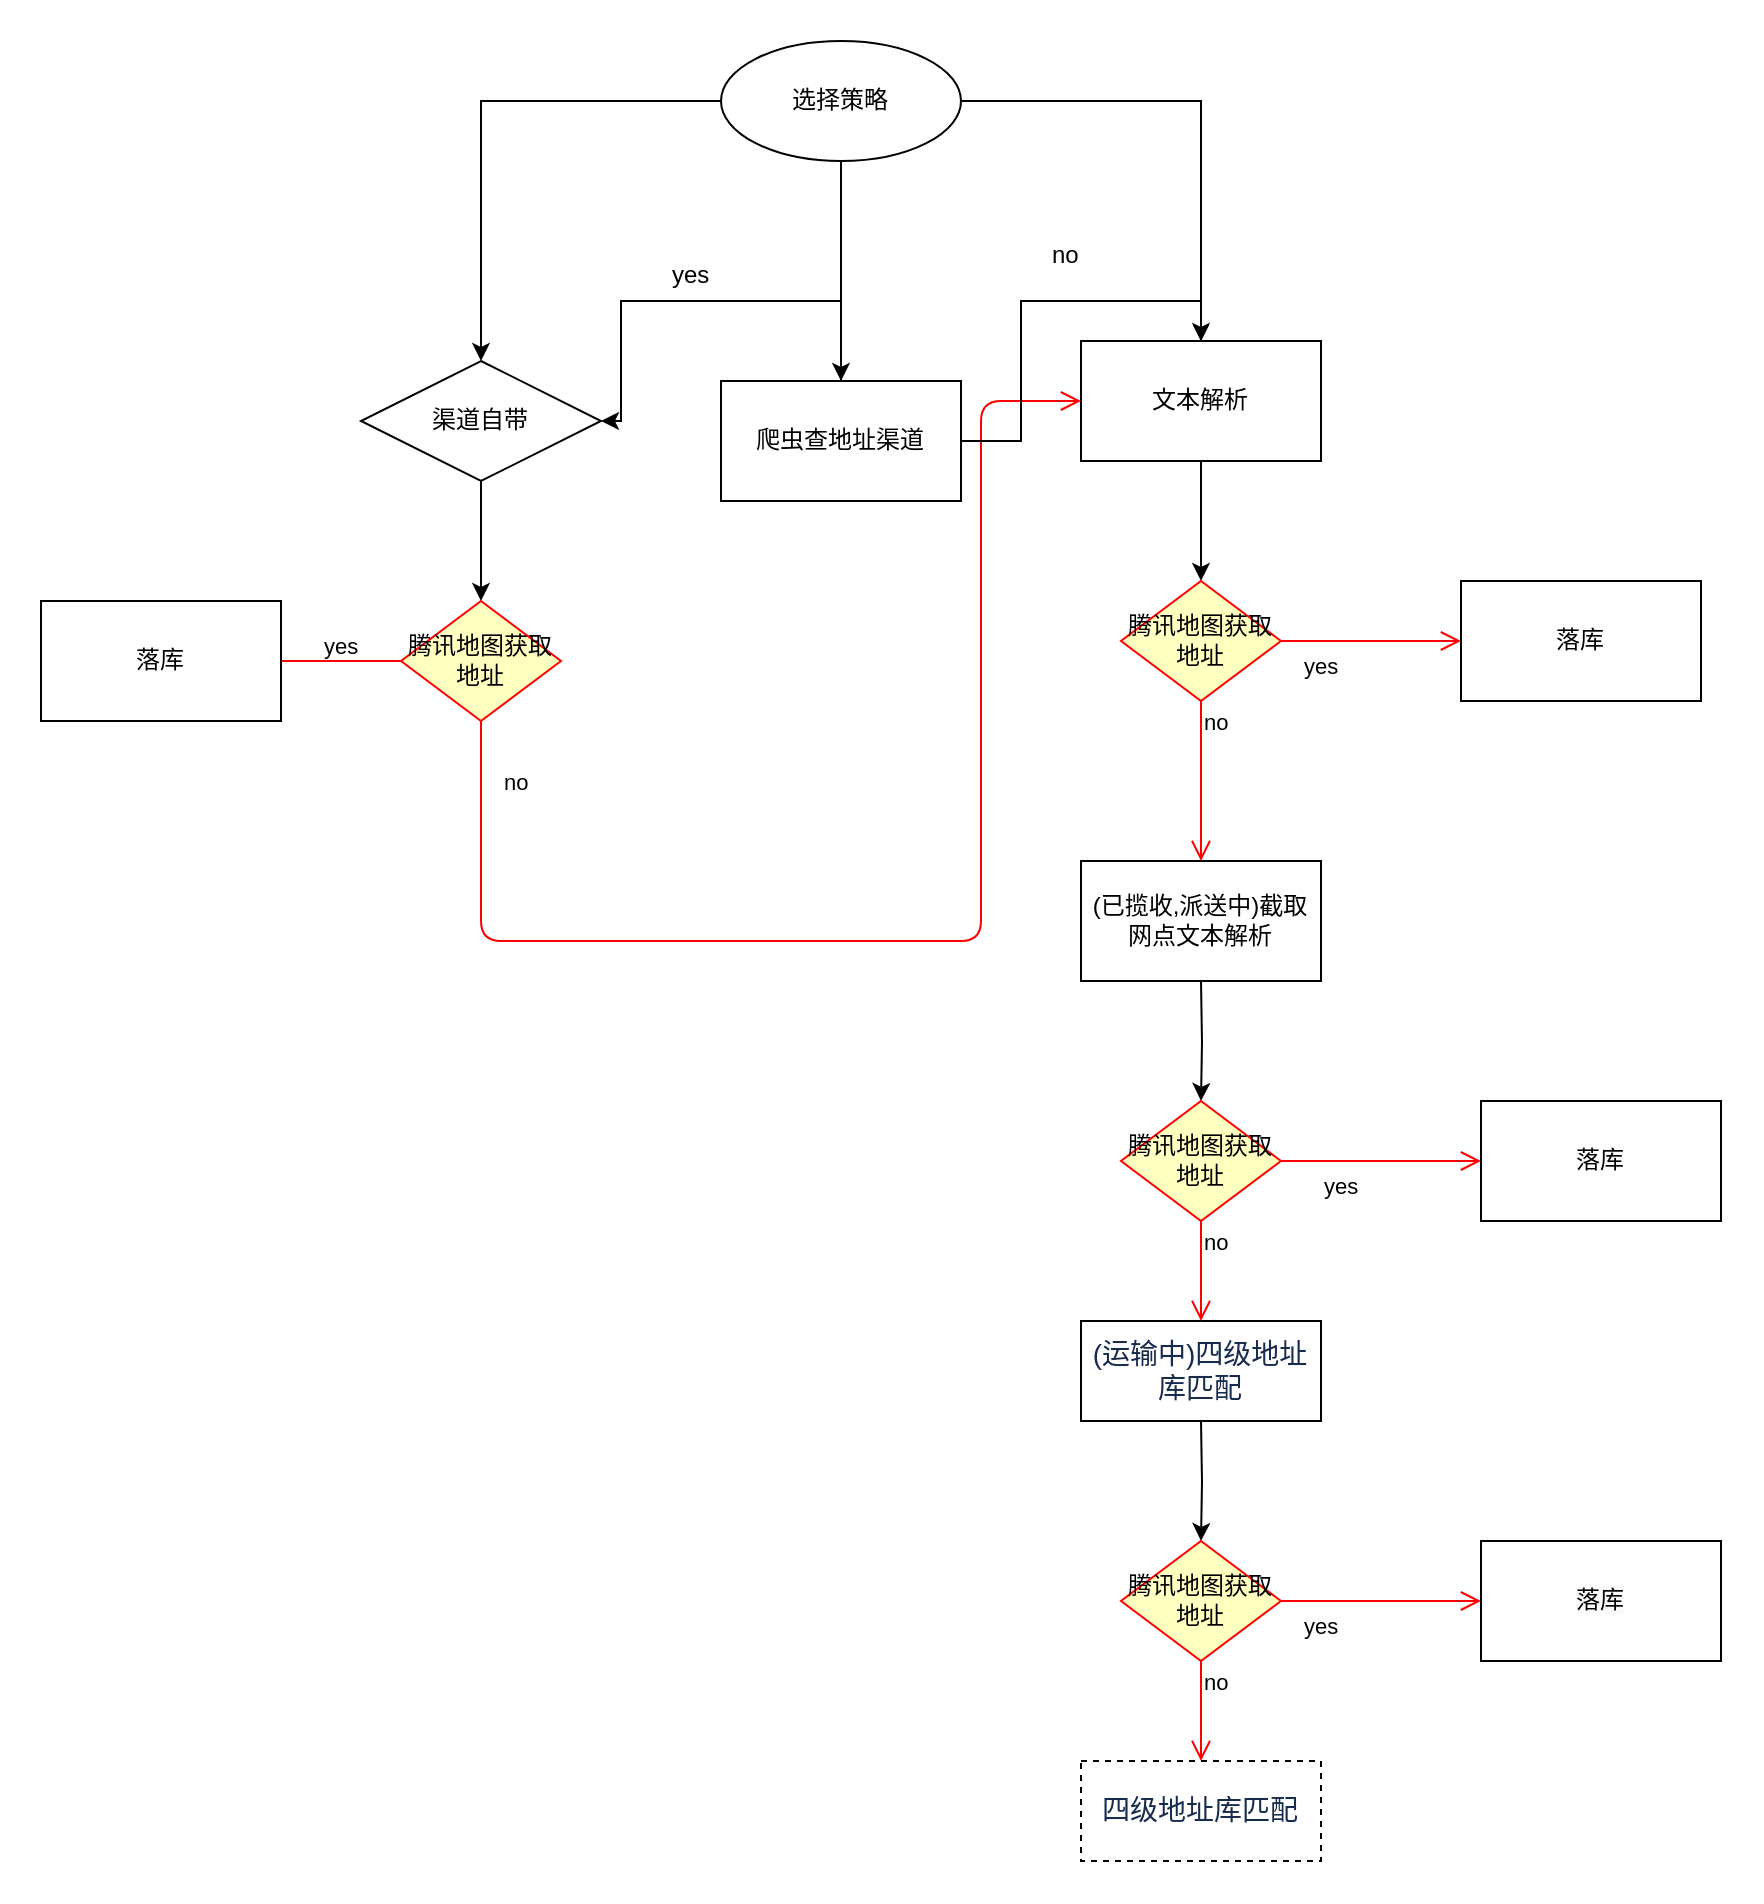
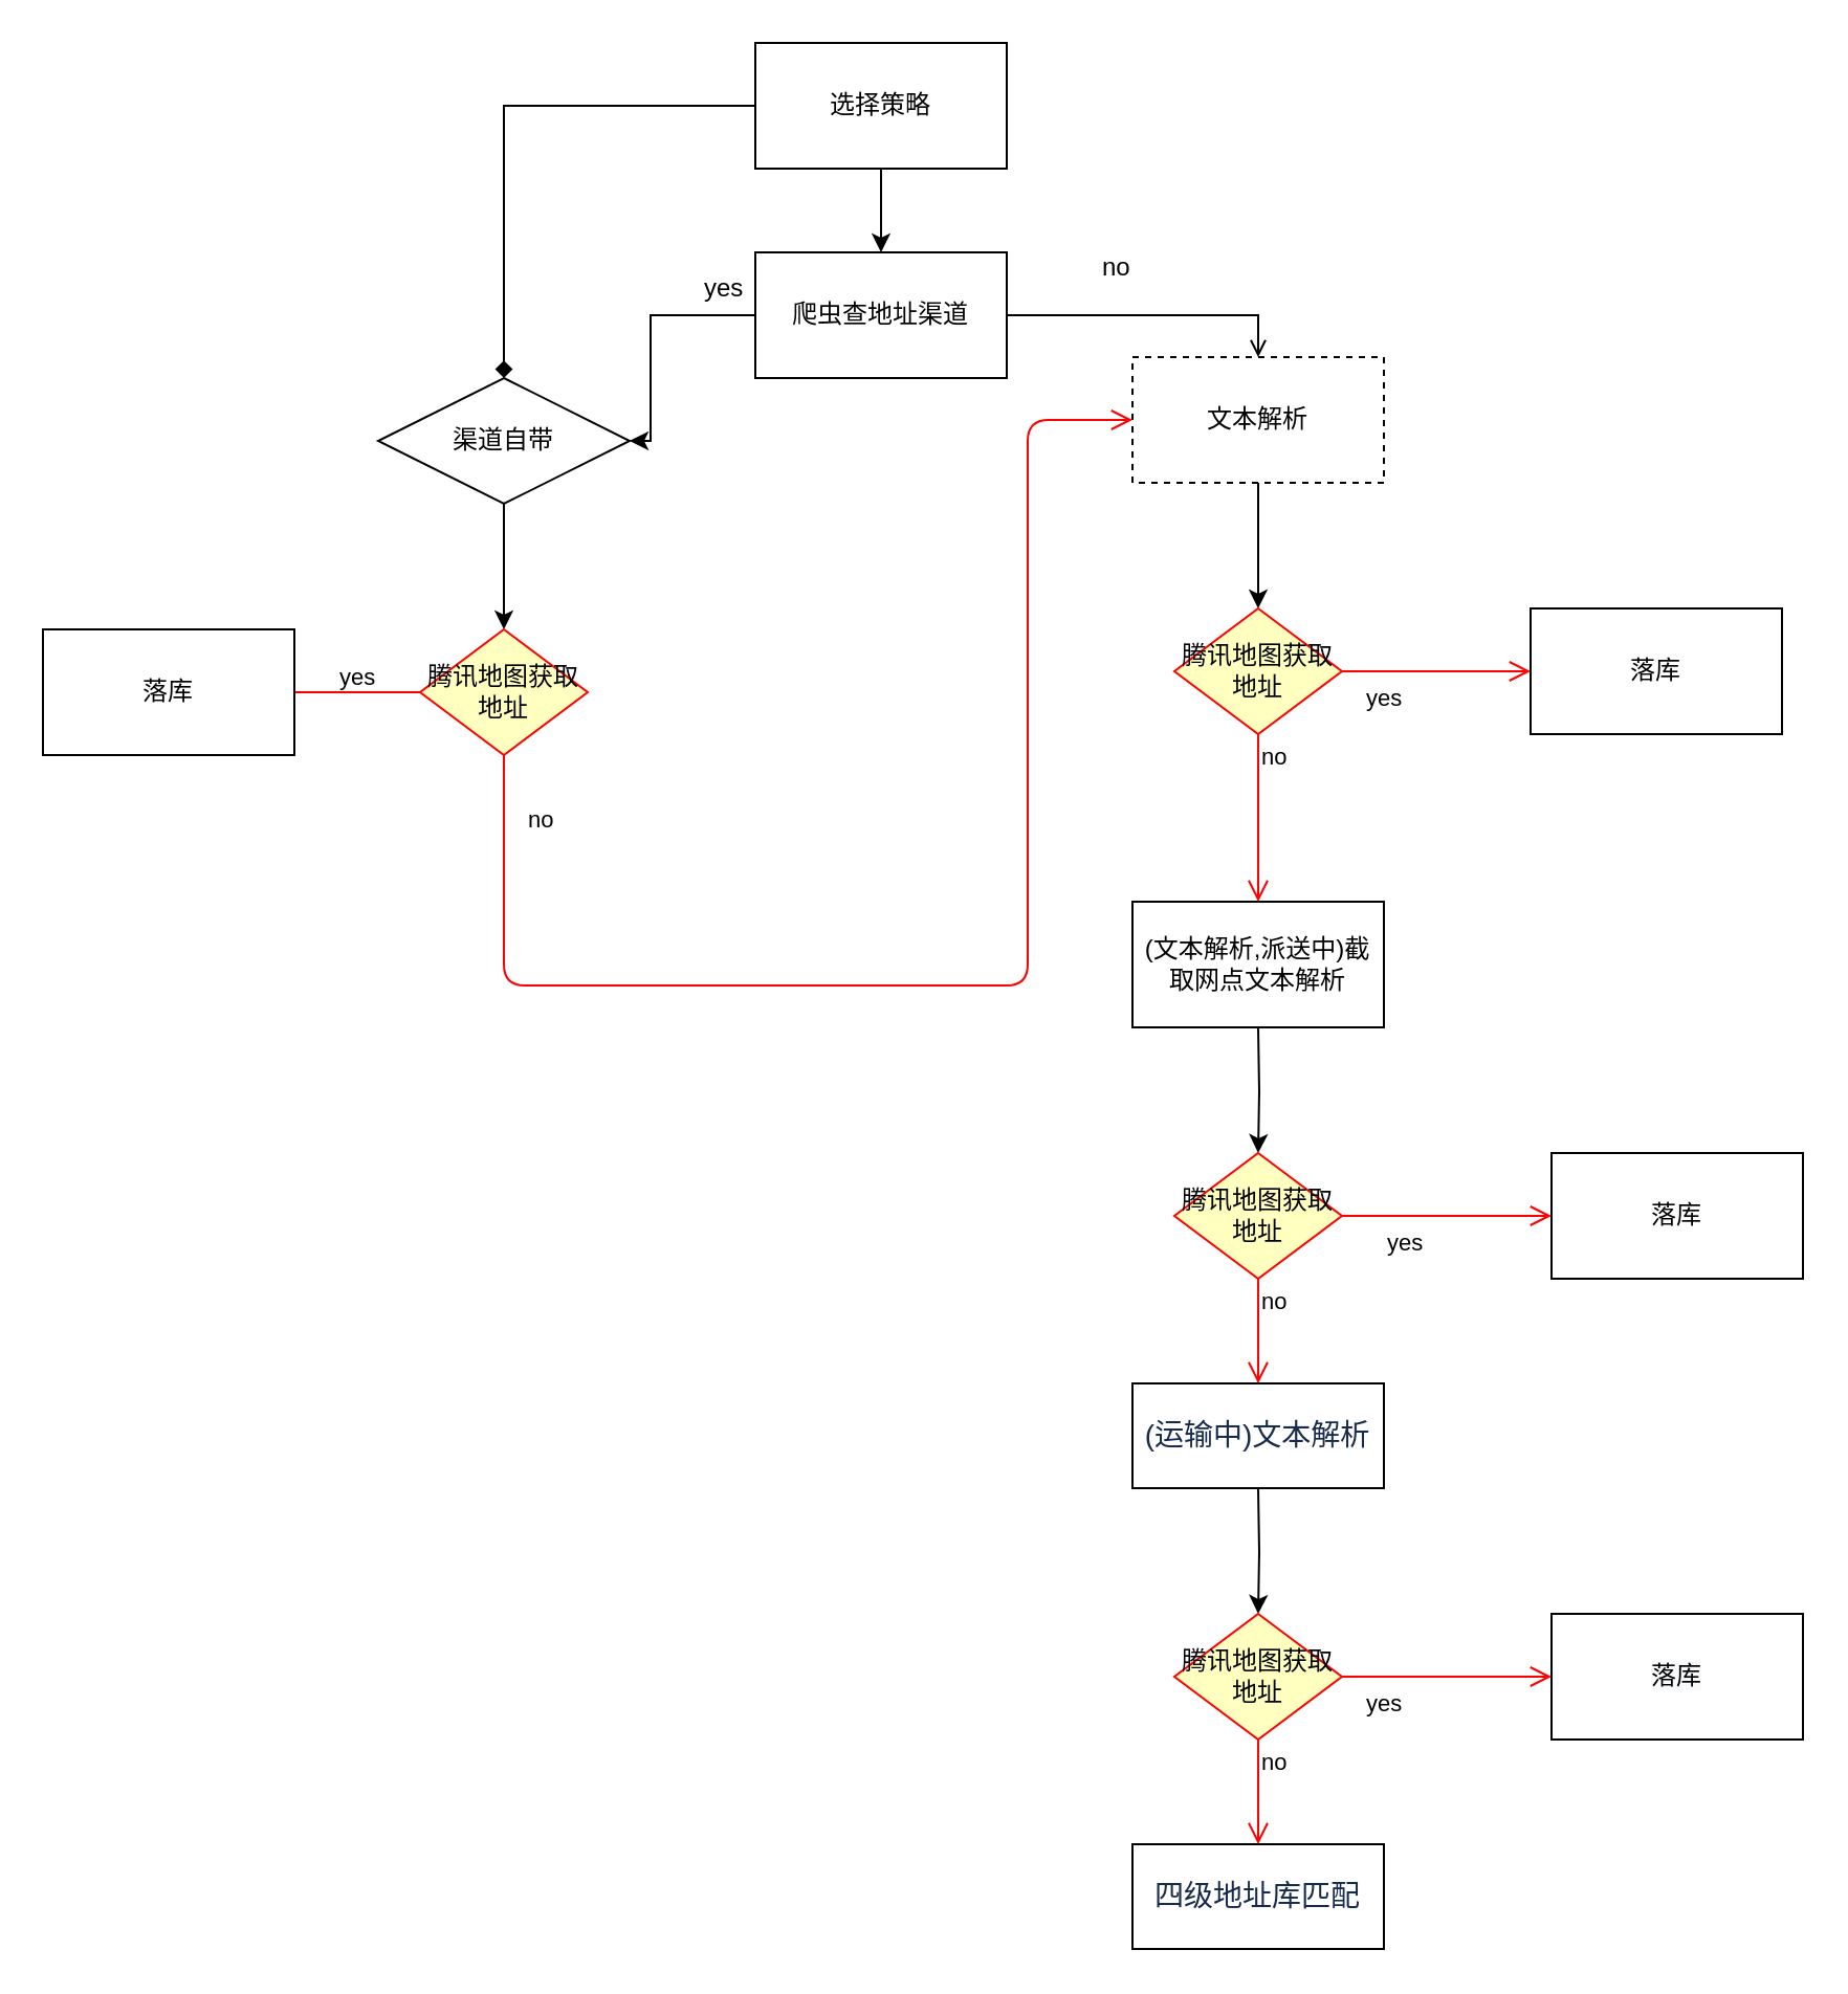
- <mxCell id="5" value="&lt;span&gt;选择策略&lt;/span&gt;" style="ellipse;whiteSpace=wrap;html=1;" vertex="1" parent="1"><mxGeometry x="360" y="20" width="120" height="60" as="geometry" /></mxCell>
+ <mxCell id="5" value="&lt;span&gt;选择策略&lt;/span&gt;" style="rounded=0;whiteSpace=wrap;html=1;" vertex="1" parent="1"><mxGeometry x="360" y="20" width="120" height="60" as="geometry" /></mxCell>
- <mxCell id="3" style="edgeStyle=orthogonalEdgeStyle;rounded=0;orthogonalLoop=1;jettySize=auto;html=1;" edge="1" parent="1" source="5" target="9"><mxGeometry relative="1" as="geometry" /></mxCell>
- <mxCell id="2" style="edgeStyle=orthogonalEdgeStyle;rounded=0;orthogonalLoop=1;jettySize=auto;html=1;" edge="1" parent="1" source="5" target="7"><mxGeometry relative="1" as="geometry" /></mxCell>
+ <mxCell id="2" style="edgeStyle=orthogonalEdgeStyle;rounded=0;orthogonalLoop=1;jettySize=auto;html=1;endArrow=diamond;" edge="1" parent="1" source="5" target="7"><mxGeometry relative="1" as="geometry" /></mxCell>
- <mxCell id="9" value="文本解析" style="rounded=0;whiteSpace=wrap;html=1;" vertex="1" parent="1"><mxGeometry x="540" y="170" width="120" height="60" as="geometry" /></mxCell>
+ <mxCell id="9" value="文本解析" style="rounded=0;whiteSpace=wrap;html=1;dashed=1;" vertex="1" parent="1"><mxGeometry x="540" y="170" width="120" height="60" as="geometry" /></mxCell>
- <mxCell id="33" value="爬虫查地址渠道" style="rounded=0;whiteSpace=wrap;html=1;" vertex="1" parent="1"><mxGeometry x="360" y="190" width="120" height="60" as="geometry" /></mxCell>
+ <mxCell id="33" value="爬虫查地址渠道" style="rounded=0;whiteSpace=wrap;html=1;" vertex="1" parent="1"><mxGeometry x="360" y="120" width="120" height="60" as="geometry" /></mxCell>
- <mxCell id="10" value="(已揽收,派送中)截取网点文本解析" style="rounded=0;whiteSpace=wrap;html=1;" vertex="1" parent="1"><mxGeometry x="540" y="430" width="120" height="60" as="geometry" /></mxCell>
+ <mxCell id="10" value="(文本解析,派送中)截取网点文本解析" style="rounded=0;whiteSpace=wrap;html=1;" vertex="1" parent="1"><mxGeometry x="540" y="430" width="120" height="60" as="geometry" /></mxCell>
- <mxCell id="16" value="&lt;span style=&quot;color: rgb(23 , 43 , 77) ; font-family: , , &amp;#34;segoe ui&amp;#34; , &amp;#34;roboto&amp;#34; , &amp;#34;oxygen&amp;#34; , &amp;#34;ubuntu&amp;#34; , &amp;#34;fira sans&amp;#34; , &amp;#34;droid sans&amp;#34; , &amp;#34;helvetica neue&amp;#34; , sans-serif ; font-size: 14px ; text-align: left ; background-color: rgb(255 , 255 , 255)&quot;&gt;(运输中)四级地址库匹配&lt;/span&gt;" style="rounded=0;whiteSpace=wrap;html=1;" vertex="1" parent="1"><mxGeometry x="540" y="660" width="120" height="50" as="geometry" /></mxCell>
+ <mxCell id="16" value="&lt;span style=&quot;color: rgb(23 , 43 , 77) ; font-family: , , &amp;#34;segoe ui&amp;#34; , &amp;#34;roboto&amp;#34; , &amp;#34;oxygen&amp;#34; , &amp;#34;ubuntu&amp;#34; , &amp;#34;fira sans&amp;#34; , &amp;#34;droid sans&amp;#34; , &amp;#34;helvetica neue&amp;#34; , sans-serif ; font-size: 14px ; text-align: left ; background-color: rgb(255 , 255 , 255)&quot;&gt;(运输中)文本解析&lt;/span&gt;" style="rounded=0;whiteSpace=wrap;html=1;" vertex="1" parent="1"><mxGeometry x="540" y="660" width="120" height="50" as="geometry" /></mxCell>
- <mxCell id="22" value="&lt;span style=&quot;color: rgb(23 , 43 , 77) ; font-family: , , &amp;#34;segoe ui&amp;#34; , &amp;#34;roboto&amp;#34; , &amp;#34;oxygen&amp;#34; , &amp;#34;ubuntu&amp;#34; , &amp;#34;fira sans&amp;#34; , &amp;#34;droid sans&amp;#34; , &amp;#34;helvetica neue&amp;#34; , sans-serif ; font-size: 14px ; text-align: left ; background-color: rgb(255 , 255 , 255)&quot;&gt;四级地址库匹配&lt;/span&gt;" style="rounded=0;whiteSpace=wrap;html=1;dashed=1;" vertex="1" parent="1"><mxGeometry x="540" y="880" width="120" height="50" as="geometry" /></mxCell>
+ <mxCell id="22" value="&lt;span style=&quot;color: rgb(23 , 43 , 77) ; font-family: , , &amp;#34;segoe ui&amp;#34; , &amp;#34;roboto&amp;#34; , &amp;#34;oxygen&amp;#34; , &amp;#34;ubuntu&amp;#34; , &amp;#34;fira sans&amp;#34; , &amp;#34;droid sans&amp;#34; , &amp;#34;helvetica neue&amp;#34; , sans-serif ; font-size: 14px ; text-align: left ; background-color: rgb(255 , 255 , 255)&quot;&gt;四级地址库匹配&lt;/span&gt;" style="rounded=0;whiteSpace=wrap;html=1;" vertex="1" parent="1"><mxGeometry x="540" y="880" width="120" height="50" as="geometry" /></mxCell>
